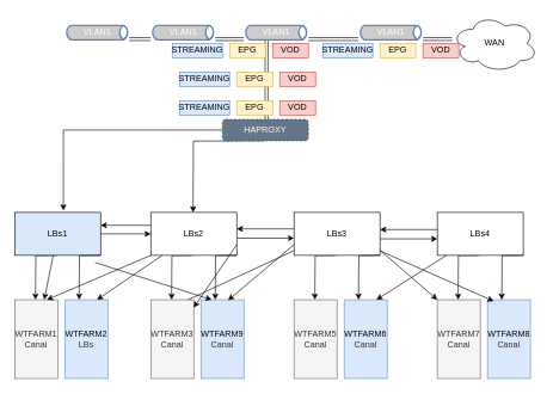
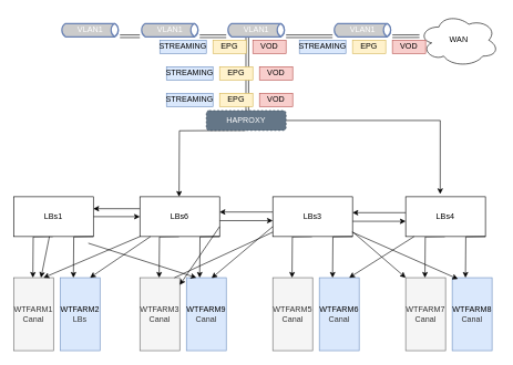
+ <mxCell id="3" value="" style="edgeStyle=orthogonalEdgeStyle;rounded=0;orthogonalLoop=1;jettySize=auto;html=1;entryX=0.433;entryY=-0.067;entryDx=0;entryDy=0;entryPerimeter=0;" edge="1" parent="1" source="5" target="28"><mxGeometry relative="1" as="geometry"><mxPoint x="660" y="181" as="targetPoint" /></mxGeometry></mxCell>
- <mxCell id="2" value="" style="edgeStyle=orthogonalEdgeStyle;rounded=0;orthogonalLoop=1;jettySize=auto;html=1;entryX=0.567;entryY=-0.044;entryDx=0;entryDy=0;entryPerimeter=0;" edge="1" parent="1" source="5" target="8"><mxGeometry relative="1" as="geometry"><mxPoint x="80" y="186" as="targetPoint" /></mxGeometry></mxCell>
- <mxCell id="8" value="LBs1" style="rounded=0;whiteSpace=wrap;html=1;fillColor=#dae8fc;" vertex="1" parent="1"><mxGeometry x="20" y="296" width="120" height="60" as="geometry" /></mxCell>
+ <mxCell id="8" value="LBs1" style="rounded=0;whiteSpace=wrap;html=1;" vertex="1" parent="1"><mxGeometry x="20" y="296" width="120" height="60" as="geometry" /></mxCell>
- <mxCell id="15" value="LBs2" style="rounded=0;whiteSpace=wrap;html=1;" vertex="1" parent="1"><mxGeometry x="210" y="296" width="120" height="60" as="geometry" /></mxCell>
+ <mxCell id="15" value="LBs6" style="rounded=0;whiteSpace=wrap;html=1;" vertex="1" parent="1"><mxGeometry x="210" y="296" width="120" height="60" as="geometry" /></mxCell>
